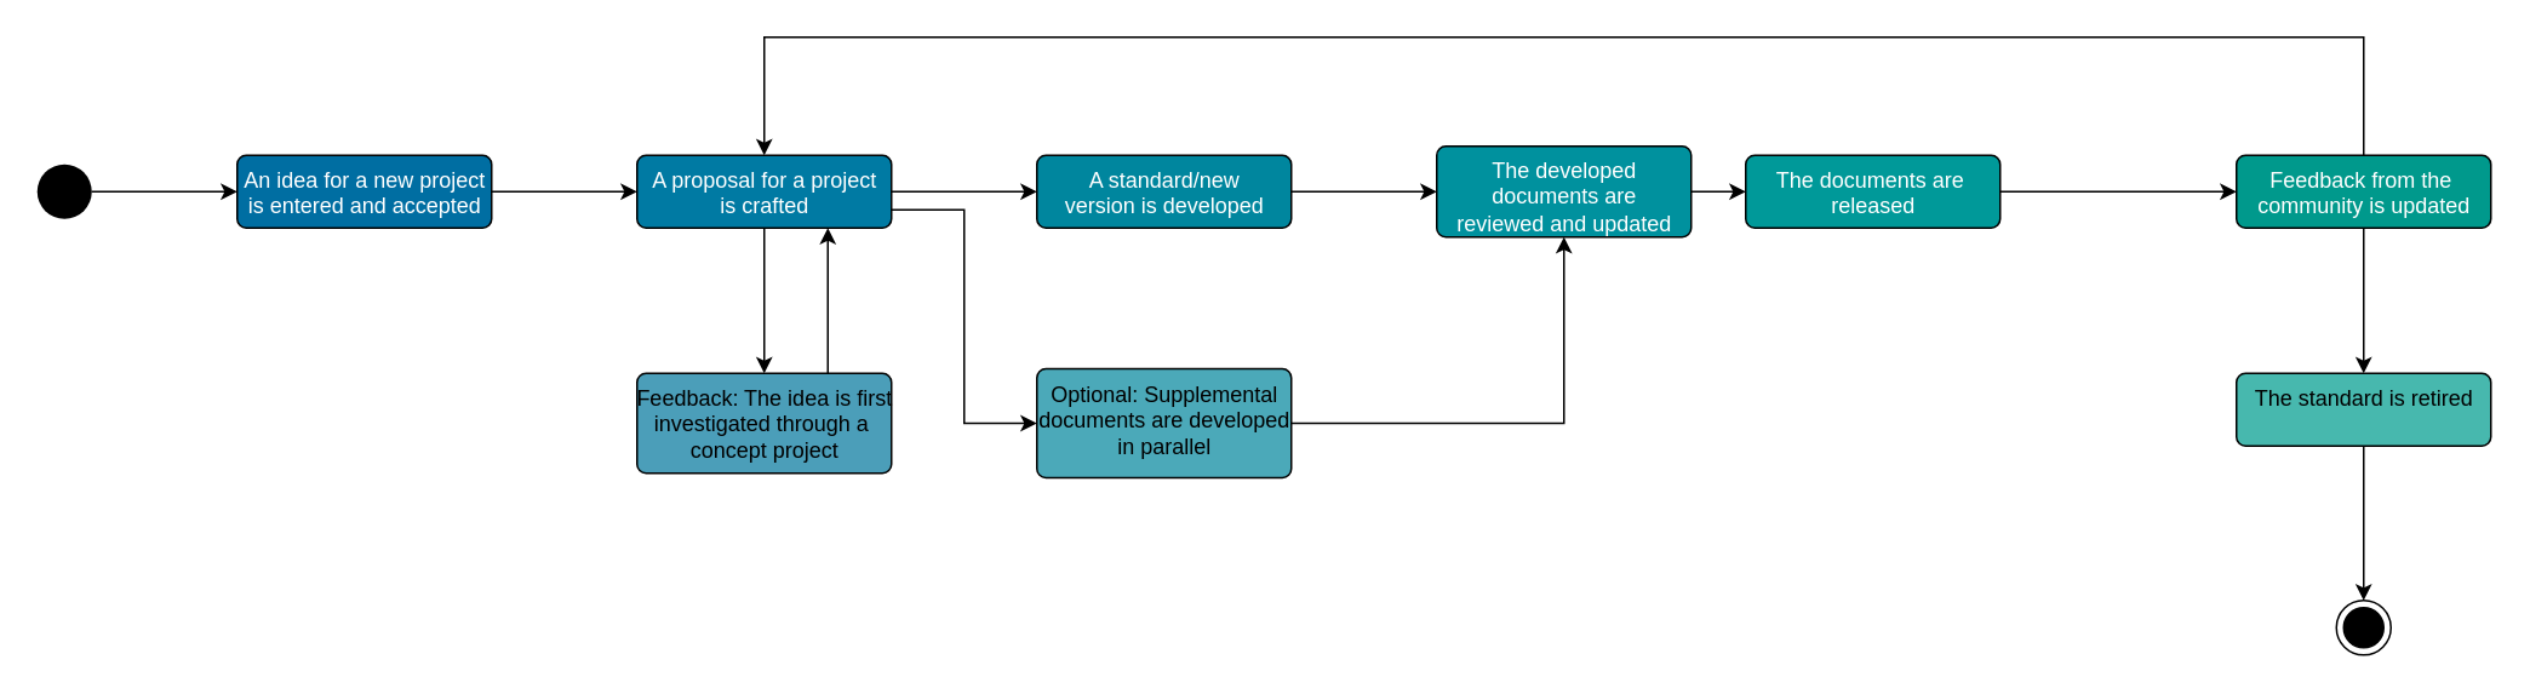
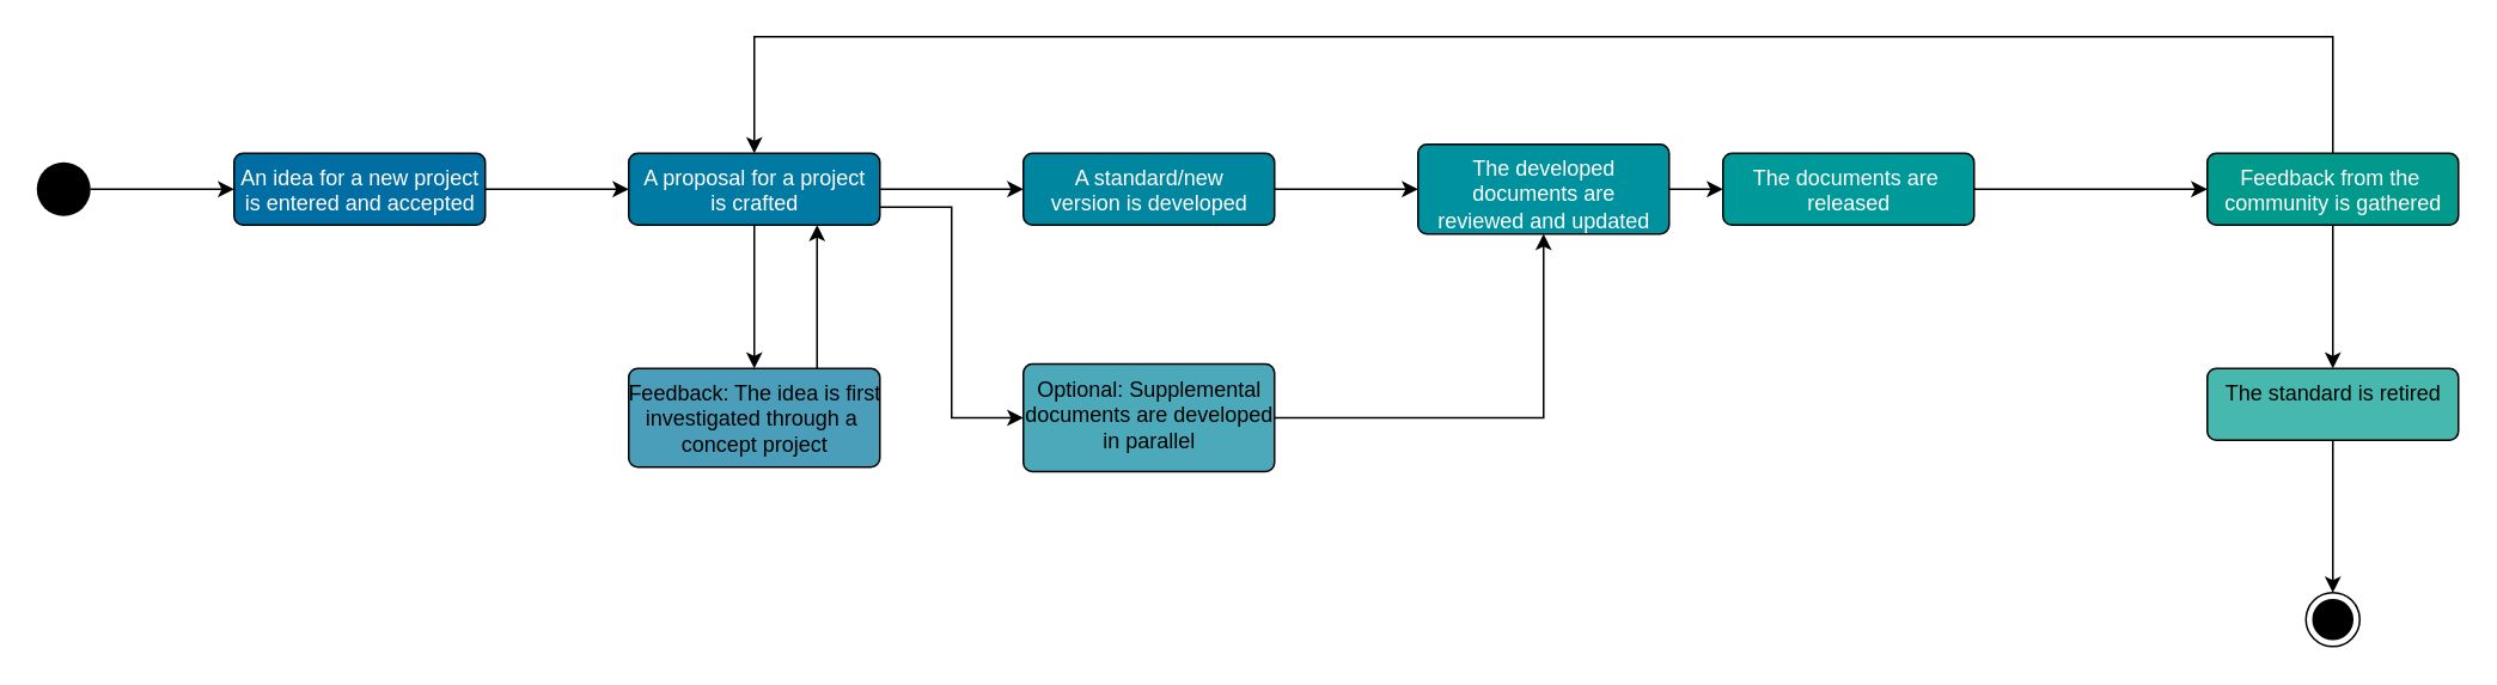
- <mxCell id="22" value="Feedback from the&amp;nbsp;&lt;br&gt;community is updated" style="html=1;align=center;verticalAlign=top;rounded=1;absoluteArcSize=1;arcSize=10;dashed=0;fillColor=#00998C;fontColor=#FFFFFF;" parent="1" vertex="1"><mxGeometry x="1230" y="85" width="140" height="40" as="geometry" /></mxCell>
+ <mxCell id="22" value="Feedback from the&amp;nbsp;&lt;br&gt;community is gathered" style="html=1;align=center;verticalAlign=top;rounded=1;absoluteArcSize=1;arcSize=10;dashed=0;fillColor=#00998C;fontColor=#FFFFFF;" parent="1" vertex="1"><mxGeometry x="1230" y="85" width="140" height="40" as="geometry" /></mxCell>
